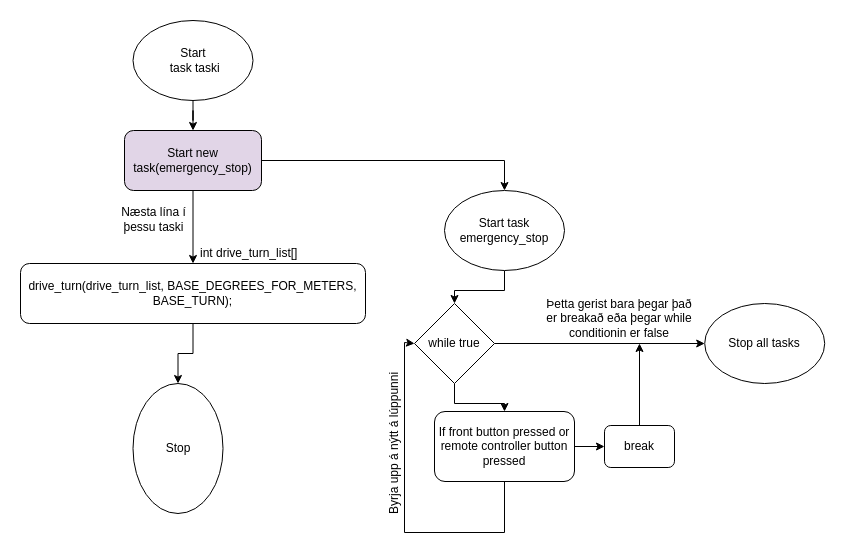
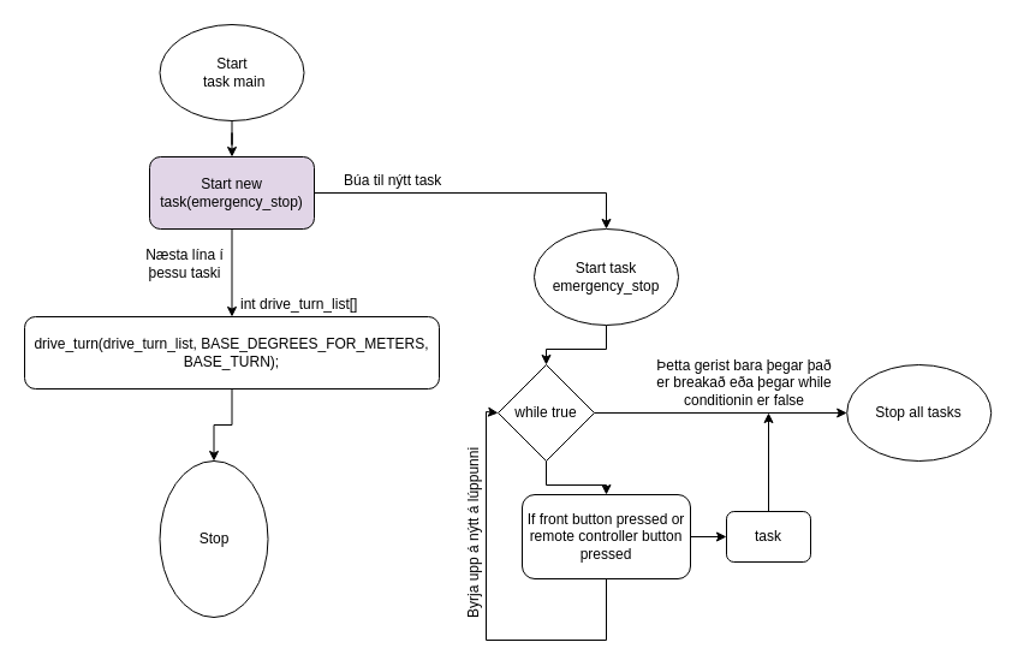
- <mxCell id="3" value="&lt;div&gt;Start&lt;/div&gt;&amp;nbsp;task taski" style="ellipse;whiteSpace=wrap;html=1;" vertex="1" parent="1"><mxGeometry x="132.5" y="20" width="120" height="80" as="geometry" /></mxCell>
+ <mxCell id="3" value="&lt;div&gt;Start&lt;/div&gt;&amp;nbsp;task main" style="ellipse;whiteSpace=wrap;html=1;" vertex="1" parent="1"><mxGeometry x="132.5" y="20" width="120" height="80" as="geometry" /></mxCell>
+ <mxCell id="20" value="Búa til nýtt task" style="text;html=1;resizable=0;points=[];autosize=1;align=left;verticalAlign=top;spacingTop=-4;" vertex="1" parent="1"><mxGeometry x="284" y="140" width="100" height="20" as="geometry" /></mxCell>
- <mxCell id="18" value="&lt;div&gt;break&lt;/div&gt;" style="rounded=1;whiteSpace=wrap;html=1;" vertex="1" parent="1"><mxGeometry x="604" y="425" width="70" height="42" as="geometry" /></mxCell>
+ <mxCell id="18" value="&lt;div&gt;task&lt;/div&gt;" style="rounded=1;whiteSpace=wrap;html=1;" vertex="1" parent="1"><mxGeometry x="604" y="425" width="70" height="42" as="geometry" /></mxCell>
